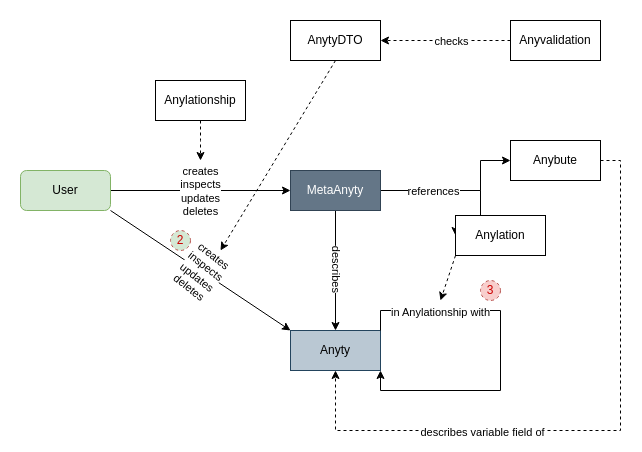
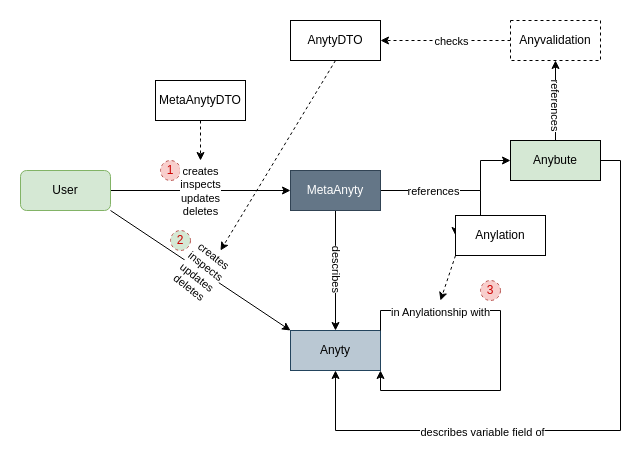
- <mxCell id="30" value="Anyvalidation" style="rounded=0;whiteSpace=wrap;html=1;" parent="1" vertex="1"><mxGeometry x="510" y="20" width="90" height="40" as="geometry" /></mxCell>
+ <mxCell id="30" value="Anyvalidation" style="rounded=0;whiteSpace=wrap;html=1;dashed=1;" parent="1" vertex="1"><mxGeometry x="510" y="20" width="90" height="40" as="geometry" /></mxCell>
- <mxCell id="19" value="Anylationship" style="rounded=0;whiteSpace=wrap;html=1;" parent="1" vertex="1"><mxGeometry x="155" y="80" width="90" height="40" as="geometry" /></mxCell>
+ <mxCell id="19" value="MetaAnytyDTO" style="rounded=0;whiteSpace=wrap;html=1;" parent="1" vertex="1"><mxGeometry x="155" y="80" width="90" height="40" as="geometry" /></mxCell>
+ <mxCell id="27" style="edgeStyle=orthogonalEdgeStyle;rounded=0;orthogonalLoop=1;jettySize=auto;html=1;exitX=0.5;exitY=0;exitDx=0;exitDy=0;entryX=0.5;entryY=1;entryDx=0;entryDy=0;" parent="1" source="29" target="30" edge="1"><mxGeometry relative="1" as="geometry" /></mxCell>
+ <mxCell id="28" value="references" style="edgeLabel;html=1;align=center;verticalAlign=middle;resizable=0;points=[];rotation=90;" parent="27" vertex="1" connectable="0"><mxGeometry x="-0.14" y="-1" relative="1" as="geometry"><mxPoint y="-2" as="offset" /></mxGeometry></mxCell>
- <mxCell id="29" value="Anybute" style="rounded=0;whiteSpace=wrap;html=1;" parent="1" vertex="1"><mxGeometry x="510" y="140" width="90" height="40" as="geometry" /></mxCell>
+ <mxCell id="29" value="Anybute" style="rounded=0;whiteSpace=wrap;html=1;fillColor=#d5e8d4;" parent="1" vertex="1"><mxGeometry x="510" y="140" width="90" height="40" as="geometry" /></mxCell>
+ <mxCell id="3" value="1" style="ellipse;whiteSpace=wrap;html=1;aspect=fixed;dashed=1;fillColor=#f8cecc;strokeColor=#b85450;fontColor=#CC0000;" parent="1" vertex="1"><mxGeometry x="160" y="160" width="20" height="20" as="geometry" /></mxCell>
- <mxCell id="25" style="edgeStyle=orthogonalEdgeStyle;rounded=0;orthogonalLoop=1;jettySize=auto;html=1;exitX=1;exitY=0.5;exitDx=0;exitDy=0;entryX=0.5;entryY=1;entryDx=0;entryDy=0;dashed=1;" parent="1" source="29" target="18" edge="1"><mxGeometry relative="1" as="geometry"><mxPoint x="620" y="430" as="targetPoint" /><Array as="points"><mxPoint x="620" y="160" /><mxPoint x="620" y="430" /><mxPoint x="335" y="430" /></Array></mxGeometry></mxCell>
+ <mxCell id="25" style="edgeStyle=orthogonalEdgeStyle;rounded=0;orthogonalLoop=1;jettySize=auto;html=1;exitX=1;exitY=0.5;exitDx=0;exitDy=0;entryX=0.5;entryY=1;entryDx=0;entryDy=0;" parent="1" source="29" target="18" edge="1"><mxGeometry relative="1" as="geometry"><mxPoint x="620" y="430" as="targetPoint" /><Array as="points"><mxPoint x="620" y="160" /><mxPoint x="620" y="430" /><mxPoint x="335" y="430" /></Array></mxGeometry></mxCell>
